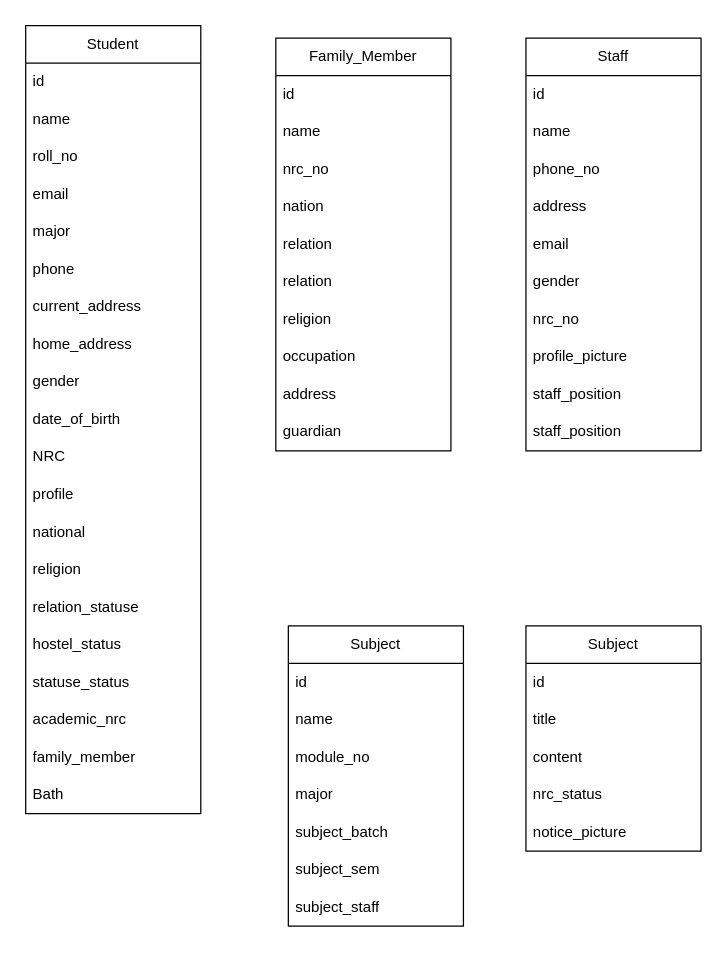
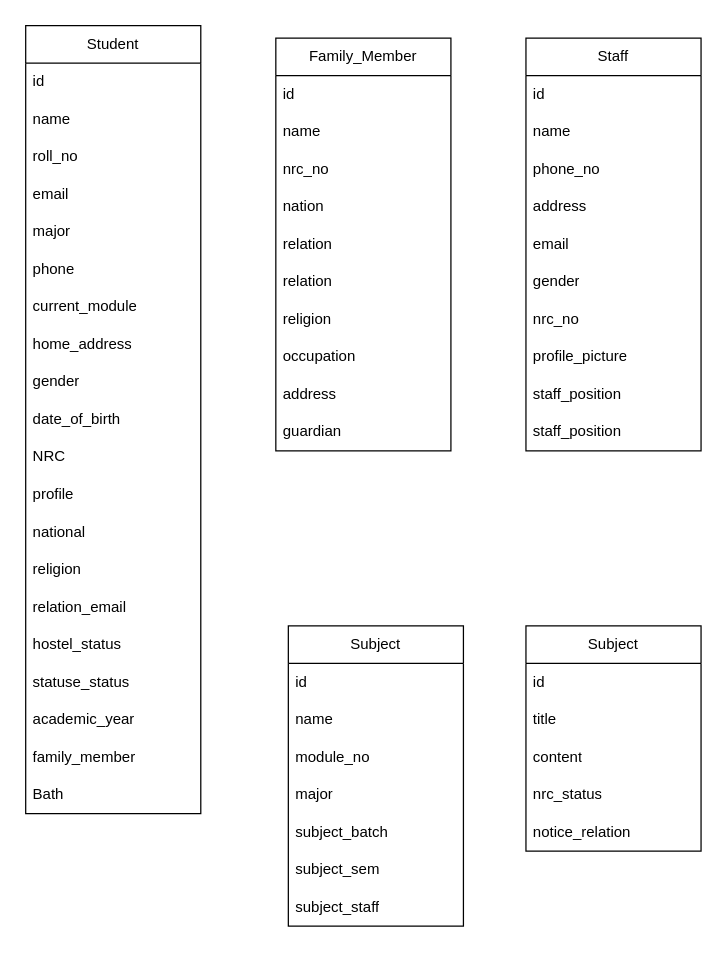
- <mxCell id="9" value="current_address" style="text;strokeColor=none;fillColor=none;align=left;verticalAlign=middle;spacingLeft=4;spacingRight=4;overflow=hidden;points=[[0,0.5],[1,0.5]];portConstraint=eastwest;rotatable=0;whiteSpace=wrap;html=1;" parent="2" vertex="1"><mxGeometry y="210" width="140" height="30" as="geometry" /></mxCell>
+ <mxCell id="9" value="current_module" style="text;strokeColor=none;fillColor=none;align=left;verticalAlign=middle;spacingLeft=4;spacingRight=4;overflow=hidden;points=[[0,0.5],[1,0.5]];portConstraint=eastwest;rotatable=0;whiteSpace=wrap;html=1;" parent="2" vertex="1"><mxGeometry y="210" width="140" height="30" as="geometry" /></mxCell>
- <mxCell id="17" value="relation_statuse" style="text;strokeColor=none;fillColor=none;align=left;verticalAlign=middle;spacingLeft=4;spacingRight=4;overflow=hidden;points=[[0,0.5],[1,0.5]];portConstraint=eastwest;rotatable=0;whiteSpace=wrap;html=1;" parent="2" vertex="1"><mxGeometry y="450" width="140" height="30" as="geometry" /></mxCell>
+ <mxCell id="17" value="relation_email" style="text;strokeColor=none;fillColor=none;align=left;verticalAlign=middle;spacingLeft=4;spacingRight=4;overflow=hidden;points=[[0,0.5],[1,0.5]];portConstraint=eastwest;rotatable=0;whiteSpace=wrap;html=1;" parent="2" vertex="1"><mxGeometry y="450" width="140" height="30" as="geometry" /></mxCell>
- <mxCell id="20" value="academic_nrc" style="text;strokeColor=none;fillColor=none;align=left;verticalAlign=middle;spacingLeft=4;spacingRight=4;overflow=hidden;points=[[0,0.5],[1,0.5]];portConstraint=eastwest;rotatable=0;whiteSpace=wrap;html=1;" parent="2" vertex="1"><mxGeometry y="540" width="140" height="30" as="geometry" /></mxCell>
+ <mxCell id="20" value="academic_year" style="text;strokeColor=none;fillColor=none;align=left;verticalAlign=middle;spacingLeft=4;spacingRight=4;overflow=hidden;points=[[0,0.5],[1,0.5]];portConstraint=eastwest;rotatable=0;whiteSpace=wrap;html=1;" parent="2" vertex="1"><mxGeometry y="540" width="140" height="30" as="geometry" /></mxCell>
- <mxCell id="58" value="notice_picture" style="text;strokeColor=none;fillColor=none;align=left;verticalAlign=middle;spacingLeft=4;spacingRight=4;overflow=hidden;points=[[0,0.5],[1,0.5]];portConstraint=eastwest;rotatable=0;whiteSpace=wrap;html=1;" vertex="1" parent="53"><mxGeometry y="150" width="140" height="30" as="geometry" /></mxCell>
+ <mxCell id="58" value="notice_relation" style="text;strokeColor=none;fillColor=none;align=left;verticalAlign=middle;spacingLeft=4;spacingRight=4;overflow=hidden;points=[[0,0.5],[1,0.5]];portConstraint=eastwest;rotatable=0;whiteSpace=wrap;html=1;" vertex="1" parent="53"><mxGeometry y="150" width="140" height="30" as="geometry" /></mxCell>
